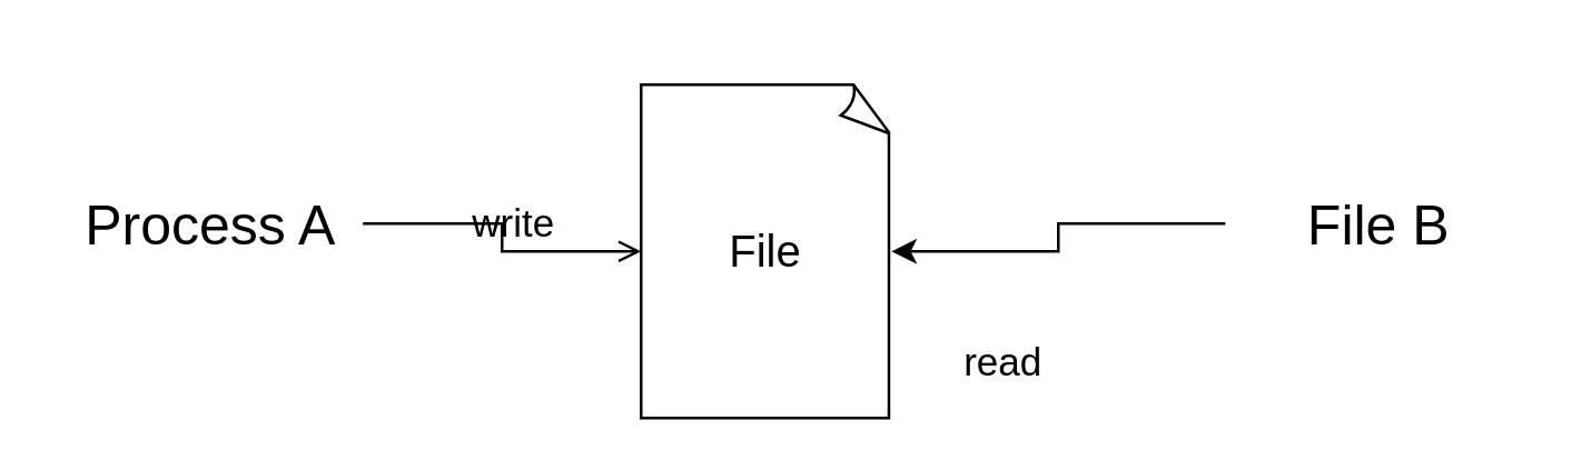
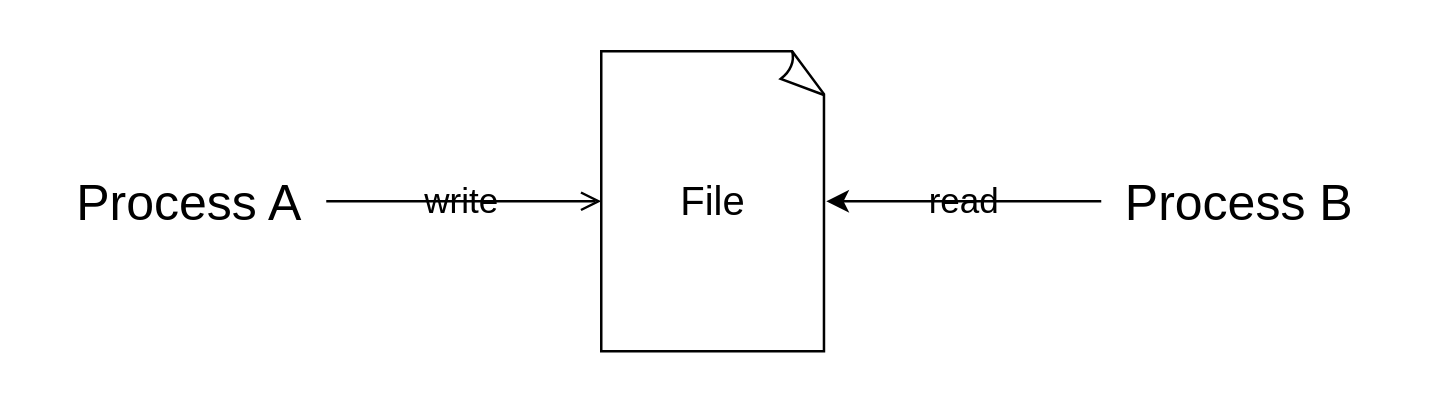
- <mxCell id="6" value="File B" style="text;html=1;align=center;verticalAlign=middle;resizable=0;points=[];autosize=1;fontSize=20;" vertex="1" parent="1"><mxGeometry x="440" y="65" width="110" height="30" as="geometry" /></mxCell>
+ <mxCell id="6" value="Process B" style="text;html=1;align=center;verticalAlign=middle;resizable=0;points=[];autosize=1;fontSize=20;" vertex="1" parent="1"><mxGeometry x="440" y="65" width="110" height="30" as="geometry" /></mxCell>
- <mxCell id="2" value="File" style="whiteSpace=wrap;html=1;shape=mxgraph.basic.document;fontSize=16;" vertex="1" parent="1"><mxGeometry x="230" y="30" width="90" height="120" as="geometry" /></mxCell>
+ <mxCell id="2" value="File" style="whiteSpace=wrap;html=1;shape=mxgraph.basic.document;fontSize=16;" vertex="1" parent="1"><mxGeometry x="240" y="20" width="90" height="120" as="geometry" /></mxCell>
- <mxCell id="8" value="&lt;font style=&quot;font-size: 14px&quot;&gt;read&lt;br&gt;&lt;/font&gt;" style="text;html=1;align=center;verticalAlign=middle;resizable=0;points=[];autosize=1;fontSize=20;" vertex="1" parent="1"><mxGeometry x="340" y="112" width="40" height="30" as="geometry" /></mxCell>
+ <mxCell id="8" value="&lt;font style=&quot;font-size: 14px&quot;&gt;read&lt;br&gt;&lt;/font&gt;" style="text;html=1;align=center;verticalAlign=middle;resizable=0;points=[];autosize=1;fontSize=20;" vertex="1" parent="1"><mxGeometry x="365" y="62" width="40" height="30" as="geometry" /></mxCell>
